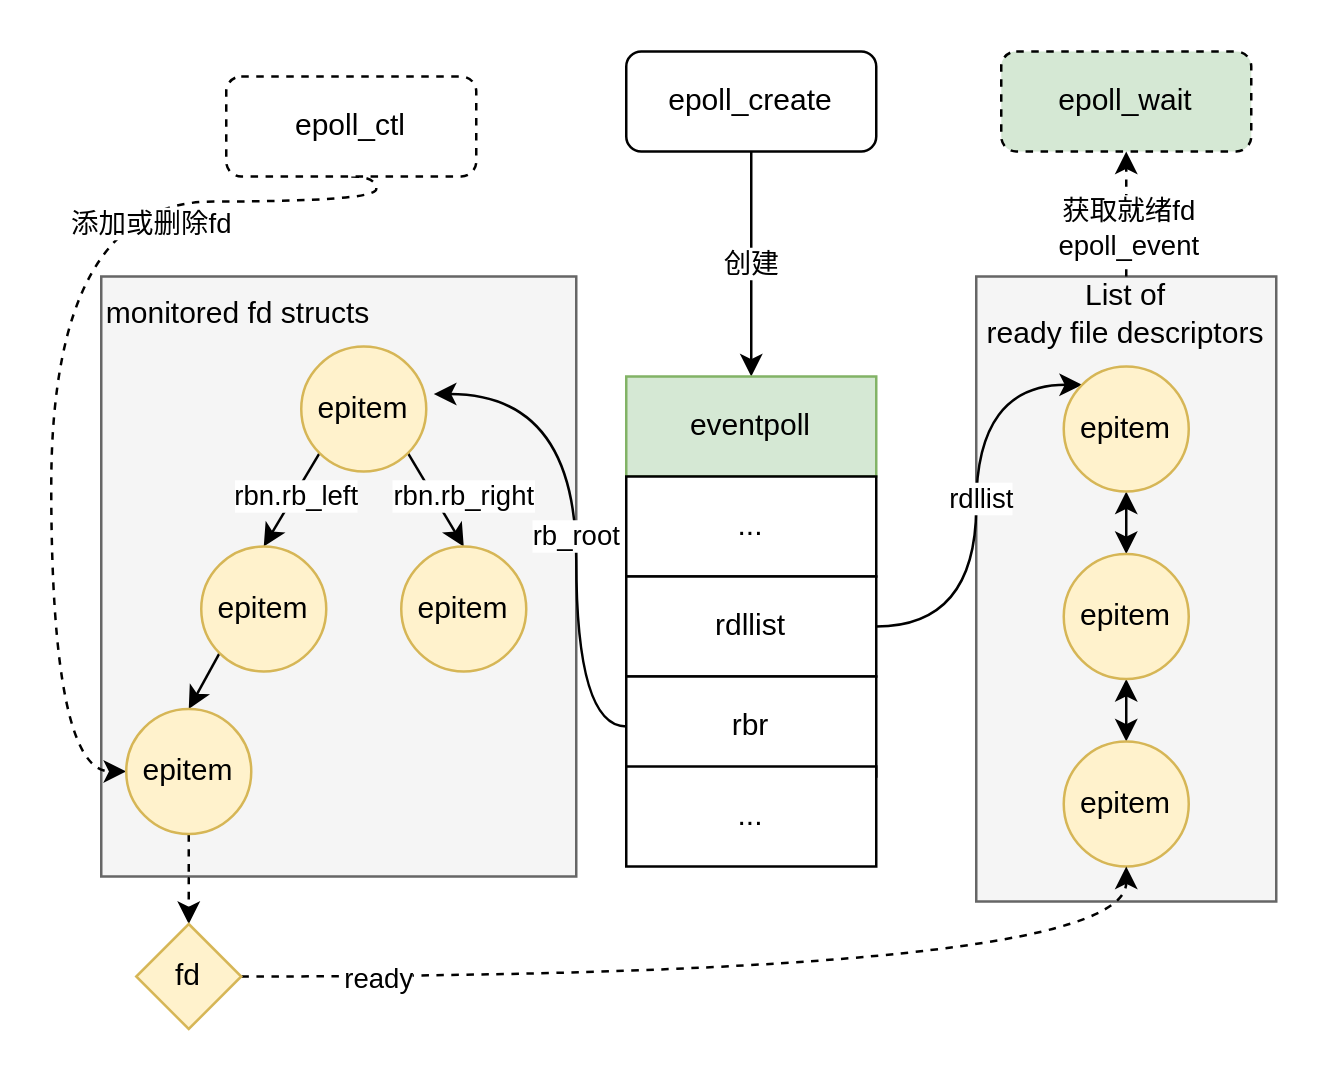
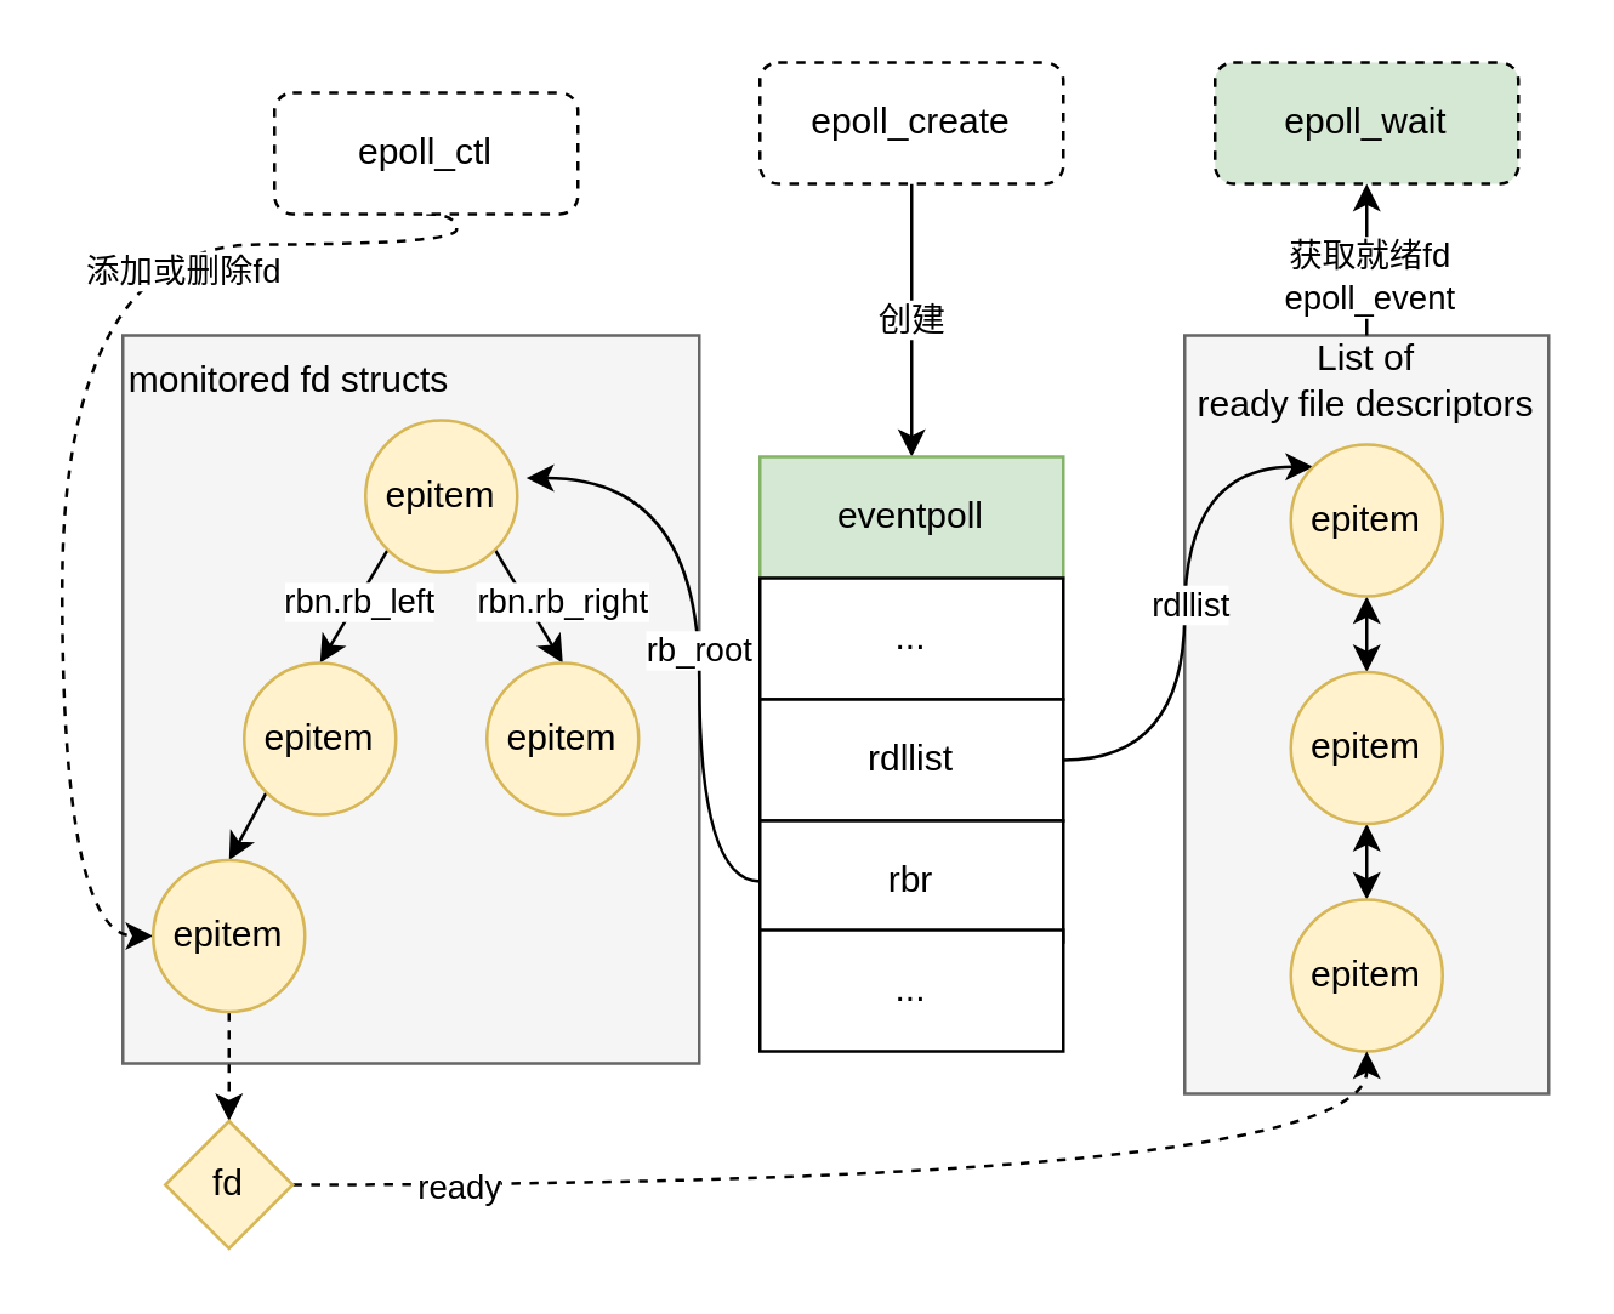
- <mxCell id="8" value="epoll_create" style="rounded=1;whiteSpace=wrap;html=1;dashed=0;" vertex="1" parent="1"><mxGeometry x="250" y="20" width="100" height="40" as="geometry" /></mxCell>
+ <mxCell id="8" value="epoll_create" style="rounded=1;whiteSpace=wrap;html=1;dashed=1;" vertex="1" parent="1"><mxGeometry x="250" y="20" width="100" height="40" as="geometry" /></mxCell>
- <mxCell id="32" style="edgeStyle=orthogonalEdgeStyle;curved=1;rounded=0;orthogonalLoop=1;jettySize=auto;html=1;exitX=0.5;exitY=0;exitDx=0;exitDy=0;entryX=0.5;entryY=1;entryDx=0;entryDy=0;dashed=1;" edge="1" parent="1" source="34" target="9"><mxGeometry relative="1" as="geometry" /></mxCell>
+ <mxCell id="32" style="edgeStyle=orthogonalEdgeStyle;curved=1;rounded=0;orthogonalLoop=1;jettySize=auto;html=1;exitX=0.5;exitY=0;exitDx=0;exitDy=0;entryX=0.5;entryY=1;entryDx=0;entryDy=0;dashed=0;" edge="1" parent="1" source="34" target="9"><mxGeometry relative="1" as="geometry" /></mxCell>
